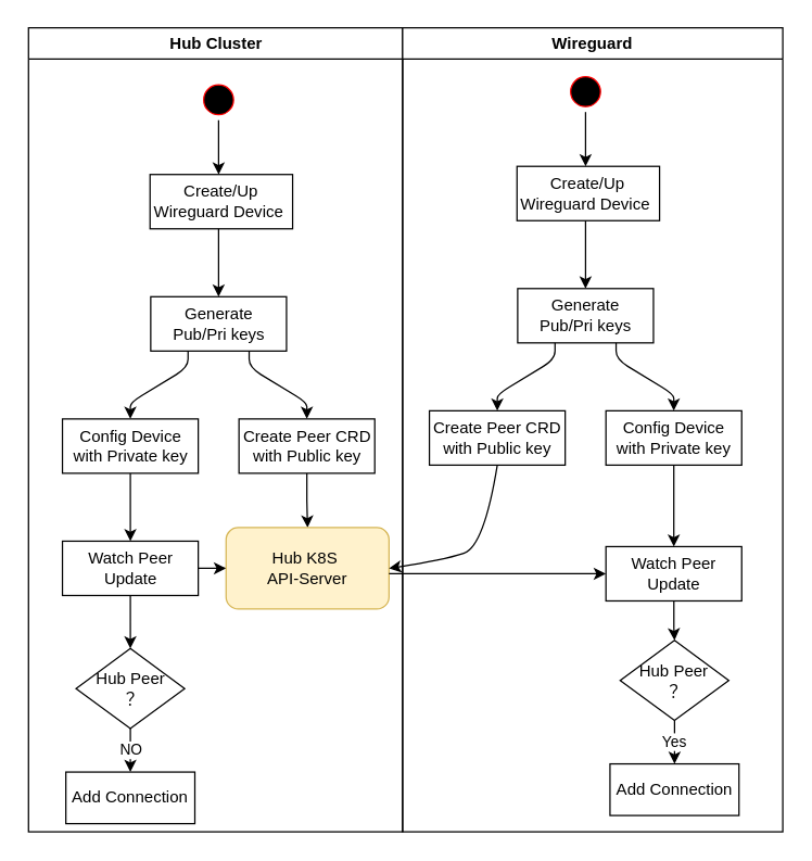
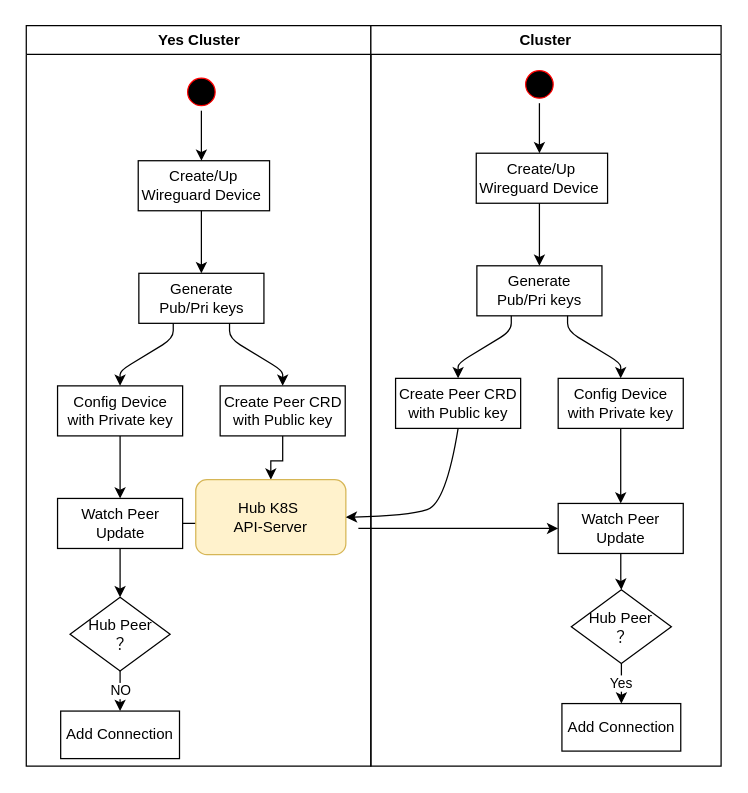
- <mxCell id="2" value="Hub Cluster" style="swimlane;whiteSpace=wrap" parent="1" vertex="1"><mxGeometry x="20.5" y="20" width="275.5" height="592" as="geometry" /></mxCell>
+ <mxCell id="2" value="Yes Cluster" style="swimlane;whiteSpace=wrap" parent="1" vertex="1"><mxGeometry x="20.5" y="20" width="275.5" height="592" as="geometry" /></mxCell>
- <mxCell id="22" value="Wireguard" style="swimlane;whiteSpace=wrap" parent="1" vertex="1"><mxGeometry x="296" y="20" width="280" height="592" as="geometry" /></mxCell>
+ <mxCell id="22" value="Cluster" style="swimlane;whiteSpace=wrap" parent="1" vertex="1"><mxGeometry x="296" y="20" width="280" height="592" as="geometry" /></mxCell>
- <mxCell id="17" value="Hub K8S&amp;nbsp;&lt;br&gt;API-Server" style="rounded=1;whiteSpace=wrap;html=1;fillColor=#fff2cc;strokeColor=#d6b656;" vertex="1" parent="2"><mxGeometry x="145.5" y="368" width="120" height="60" as="geometry" /></mxCell>
+ <mxCell id="17" value="Hub K8S&amp;nbsp;&lt;br&gt;API-Server" style="rounded=1;whiteSpace=wrap;html=1;fillColor=#fff2cc;strokeColor=#d6b656;" vertex="1" parent="2"><mxGeometry x="135.5" y="363" width="120" height="60" as="geometry" /></mxCell>
